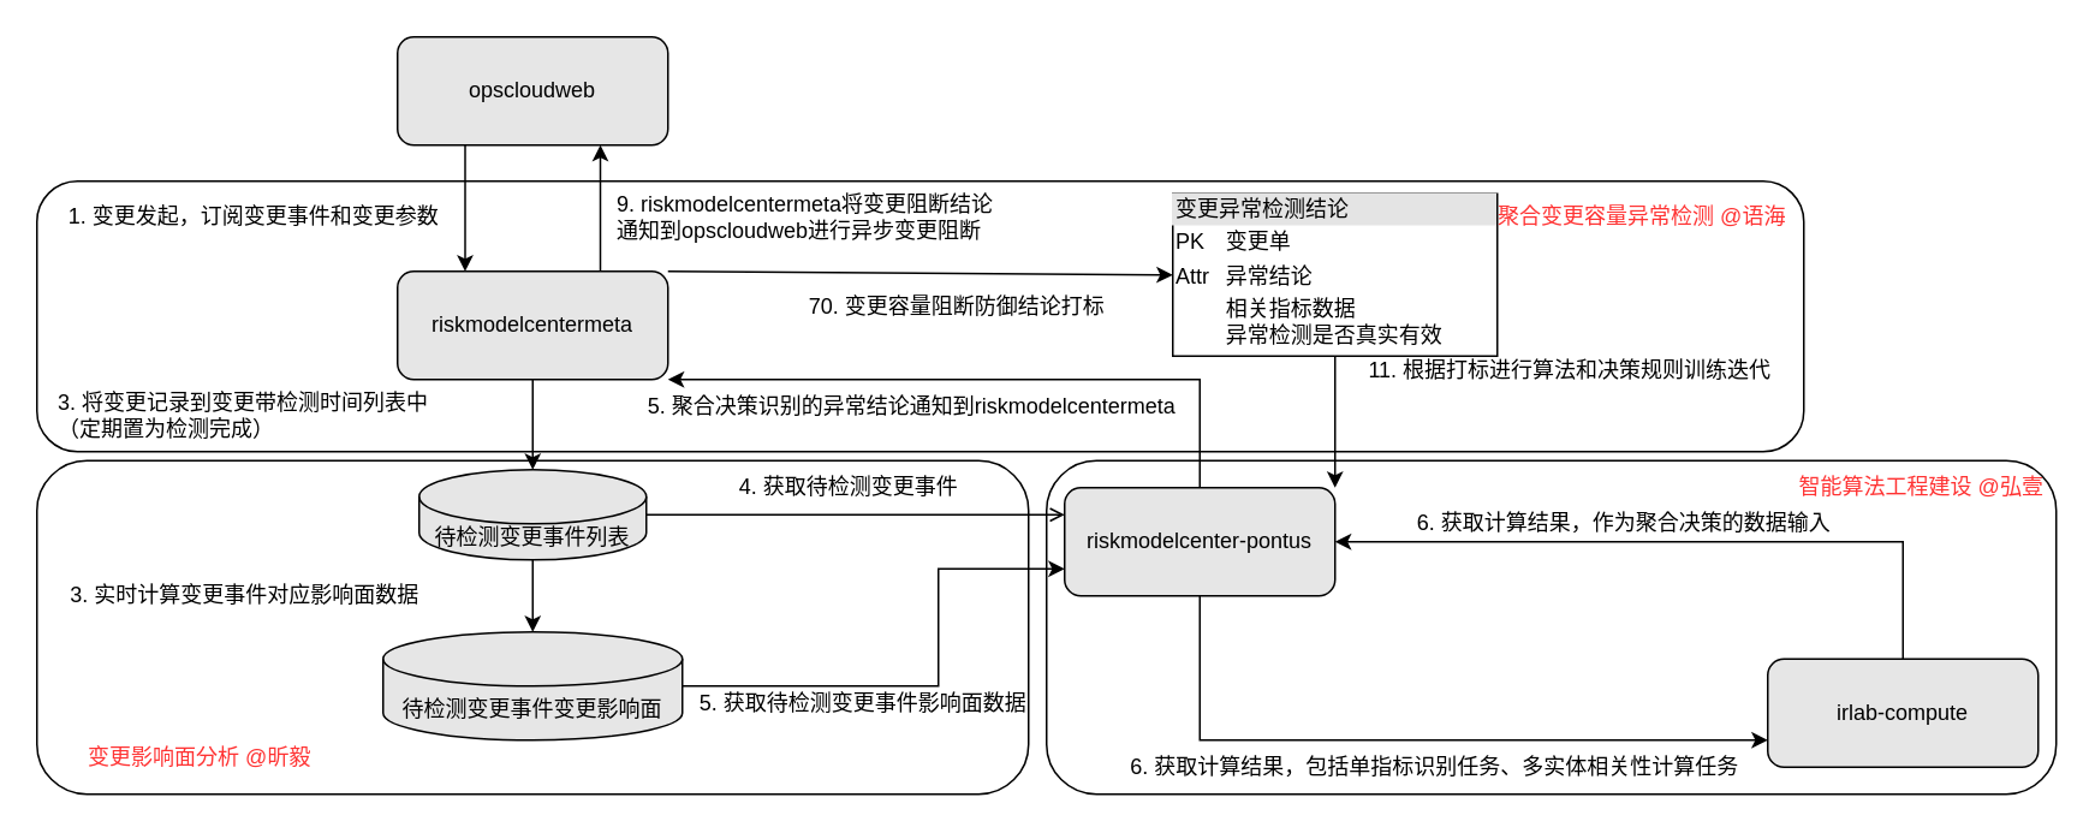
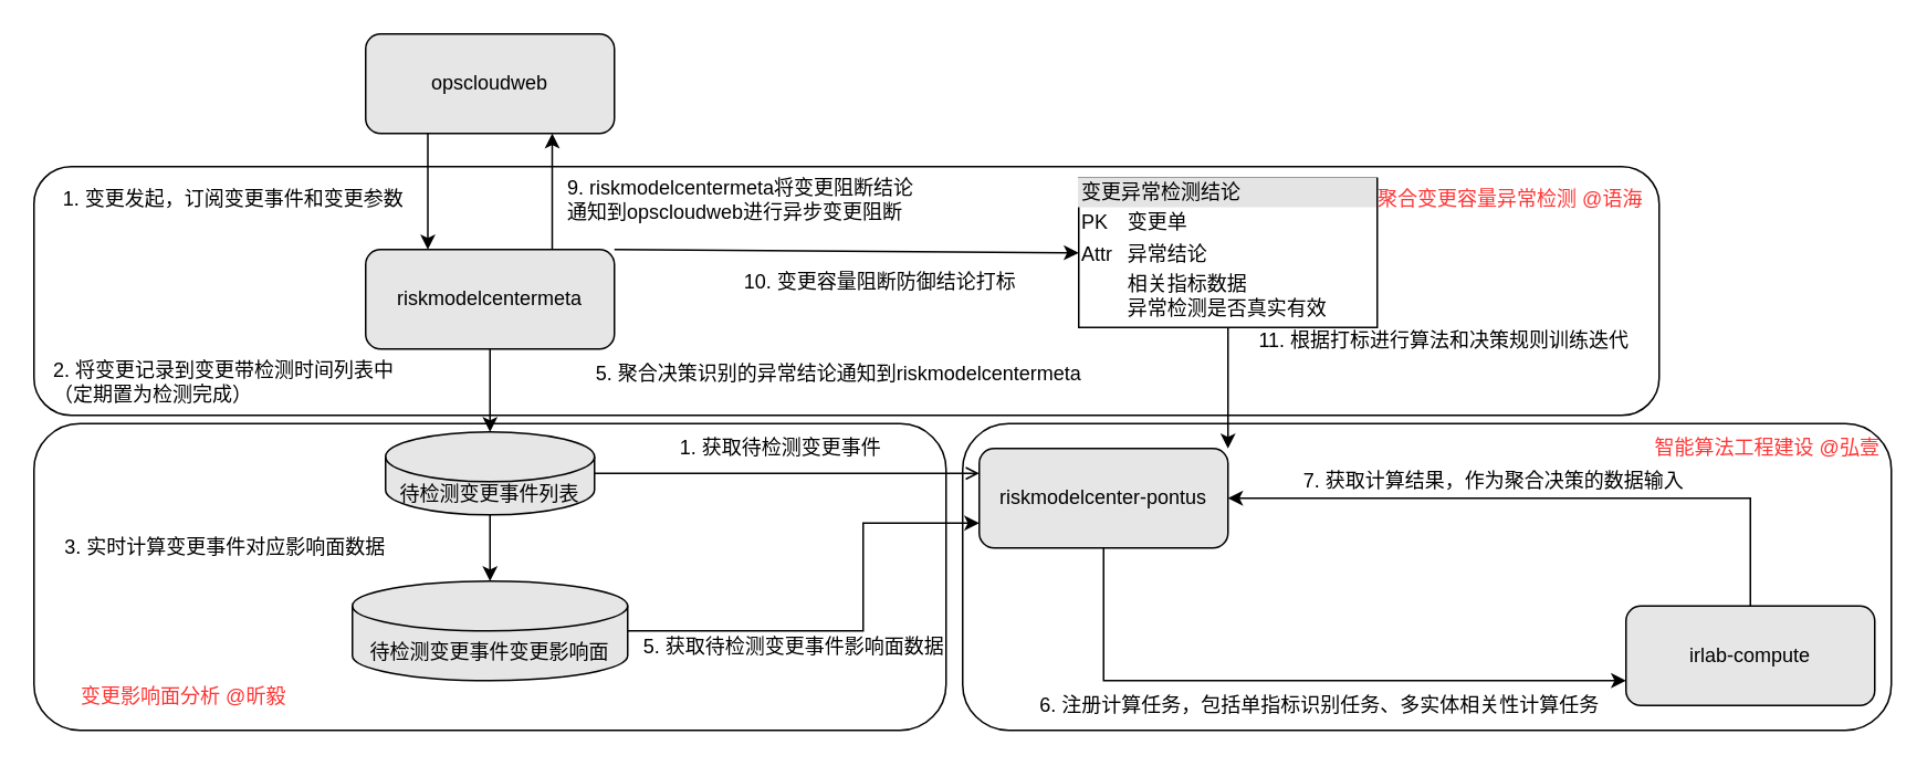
- <mxCell id="33" value="70. 变更容量阻断防御结论打标" style="text;html=1;align=center;verticalAlign=middle;resizable=0;points=[];autosize=1;strokeColor=none;" parent="1" vertex="1"><mxGeometry x="440" y="160" width="180" height="20" as="geometry" /></mxCell>
+ <mxCell id="33" value="10. 变更容量阻断防御结论打标" style="text;html=1;align=center;verticalAlign=middle;resizable=0;points=[];autosize=1;strokeColor=none;" parent="1" vertex="1"><mxGeometry x="440" y="160" width="180" height="20" as="geometry" /></mxCell>
- <mxCell id="5" style="edgeStyle=orthogonalEdgeStyle;rounded=0;orthogonalLoop=1;jettySize=auto;html=1;exitX=0.5;exitY=0;exitDx=0;exitDy=0;entryX=1;entryY=1;entryDx=0;entryDy=0;" parent="1" source="7" target="11" edge="1"><mxGeometry relative="1" as="geometry"><Array as="points"><mxPoint x="665" y="210" /></Array></mxGeometry></mxCell>
- <mxCell id="22" value="3. 将变更记录到变更带检测时间列表中&lt;br&gt;（定期置为检测完成）" style="text;html=1;align=left;verticalAlign=middle;resizable=0;points=[];autosize=1;strokeColor=none;" parent="1" vertex="1"><mxGeometry x="30" y="215" width="220" height="30" as="geometry" /></mxCell>
+ <mxCell id="22" value="2. 将变更记录到变更带检测时间列表中&lt;br&gt;（定期置为检测完成）" style="text;html=1;align=left;verticalAlign=middle;resizable=0;points=[];autosize=1;strokeColor=none;" parent="1" vertex="1"><mxGeometry x="30" y="215" width="220" height="30" as="geometry" /></mxCell>
- <mxCell id="24" value="4. 获取待检测变更事件" style="text;html=1;align=center;verticalAlign=middle;resizable=0;points=[];autosize=1;strokeColor=none;" parent="1" vertex="1"><mxGeometry x="400" y="260" width="140" height="20" as="geometry" /></mxCell>
+ <mxCell id="24" value="1. 获取待检测变更事件" style="text;html=1;align=center;verticalAlign=middle;resizable=0;points=[];autosize=1;strokeColor=none;" parent="1" vertex="1"><mxGeometry x="400" y="260" width="140" height="20" as="geometry" /></mxCell>
- <mxCell id="27" value="6. 获取计算结果，作为聚合决策的数据输入" style="text;html=1;align=center;verticalAlign=middle;resizable=0;points=[];autosize=1;strokeColor=none;" parent="1" vertex="1"><mxGeometry x="780" y="280" width="240" height="20" as="geometry" /></mxCell>
+ <mxCell id="27" value="7. 获取计算结果，作为聚合决策的数据输入" style="text;html=1;align=center;verticalAlign=middle;resizable=0;points=[];autosize=1;strokeColor=none;" parent="1" vertex="1"><mxGeometry x="780" y="280" width="240" height="20" as="geometry" /></mxCell>
- <mxCell id="26" value="6. 获取计算结果，包括单指标识别任务、多实体相关性计算任务" style="text;html=1;align=center;verticalAlign=middle;resizable=0;points=[];autosize=1;strokeColor=none;" parent="1" vertex="1"><mxGeometry x="620" y="415" width="350" height="20" as="geometry" /></mxCell>
+ <mxCell id="26" value="6. 注册计算任务，包括单指标识别任务、多实体相关性计算任务" style="text;html=1;align=center;verticalAlign=middle;resizable=0;points=[];autosize=1;strokeColor=none;" parent="1" vertex="1"><mxGeometry x="620" y="415" width="350" height="20" as="geometry" /></mxCell>
